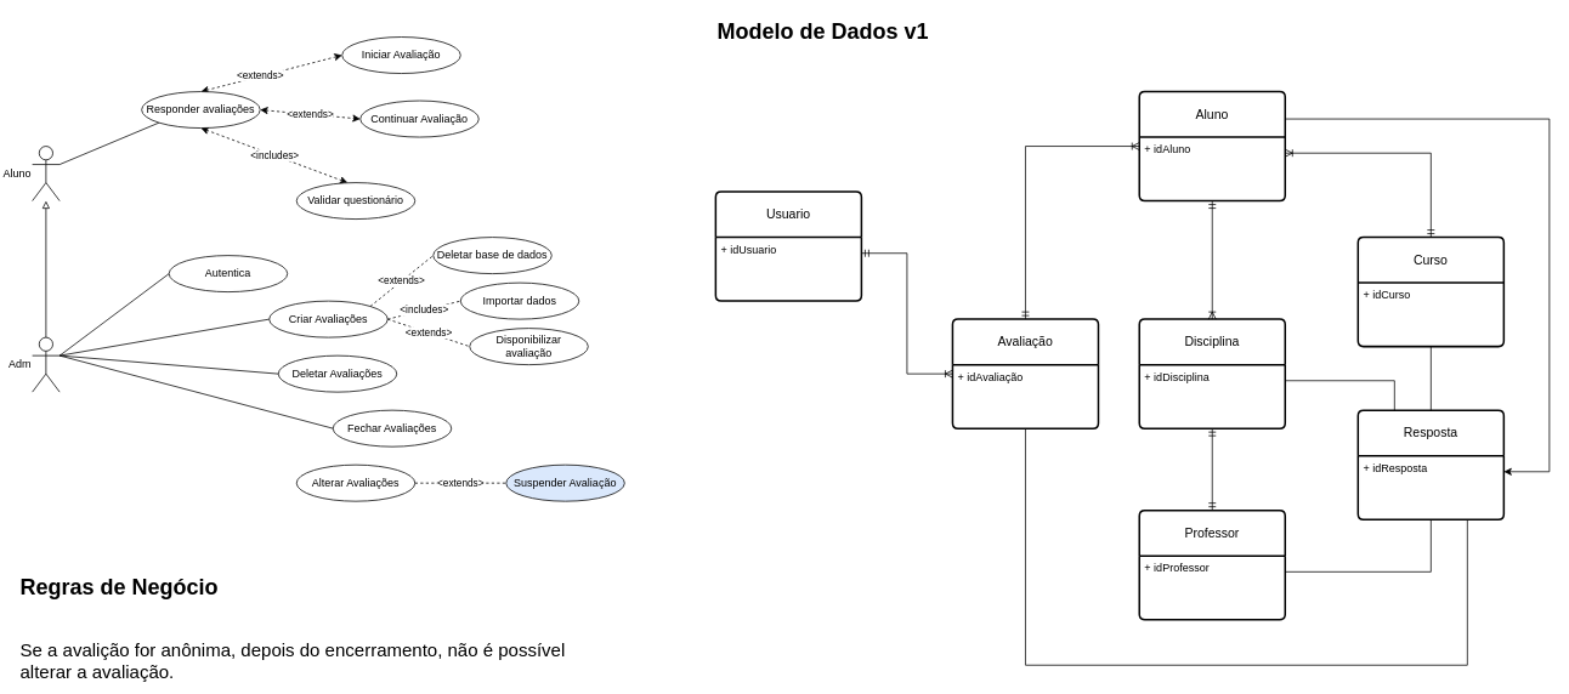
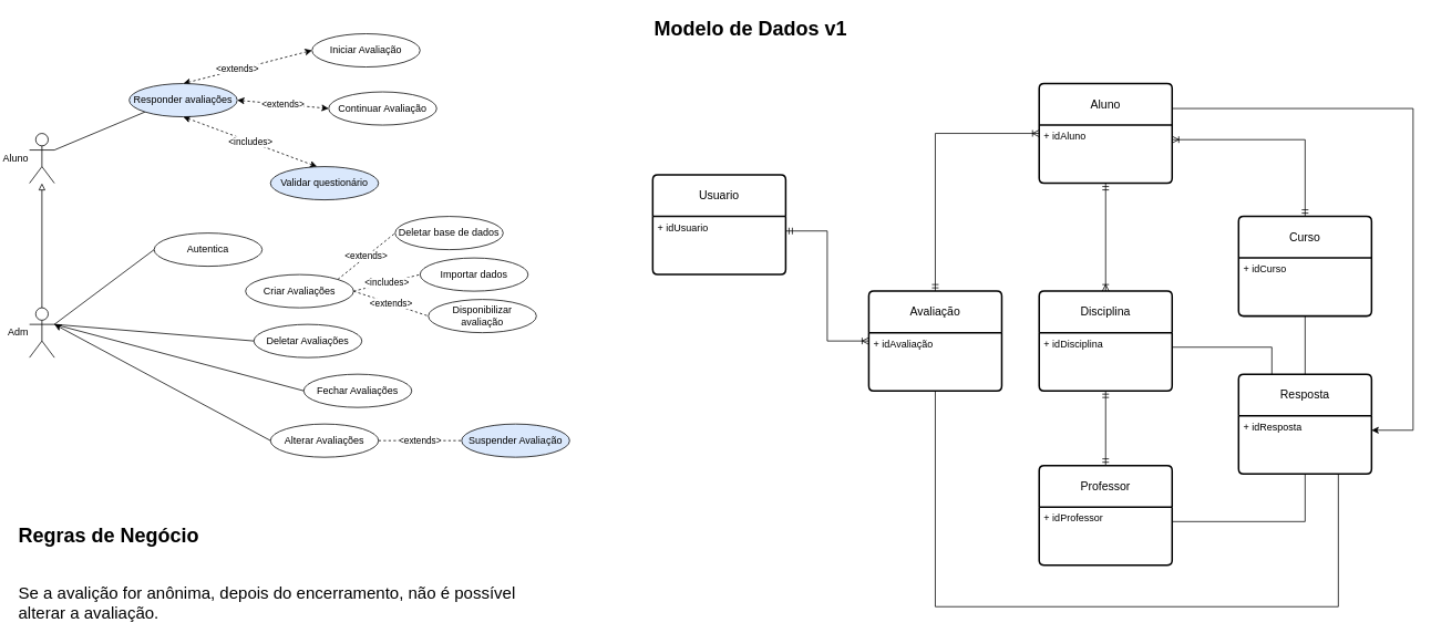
- <mxCell id="8" value="Responder avaliações" style="ellipse;whiteSpace=wrap;html=1;" vertex="1" parent="1"><mxGeometry x="155" y="100" width="130" height="40" as="geometry" /></mxCell>
+ <mxCell id="8" value="Responder avaliações" style="ellipse;whiteSpace=wrap;html=1;fillColor=#dae8fc;" vertex="1" parent="1"><mxGeometry x="155" y="100" width="130" height="40" as="geometry" /></mxCell>
- <mxCell id="9" value="Validar questionário" style="ellipse;whiteSpace=wrap;html=1;" vertex="1" parent="1"><mxGeometry x="325" y="200" width="130" height="40" as="geometry" /></mxCell>
+ <mxCell id="9" value="Validar questionário" style="ellipse;whiteSpace=wrap;html=1;fillColor=#dae8fc;" vertex="1" parent="1"><mxGeometry x="325" y="200" width="130" height="40" as="geometry" /></mxCell>
- <mxCell id="14" style="rounded=0;orthogonalLoop=1;jettySize=auto;html=1;exitX=1;exitY=0.333;exitDx=0;exitDy=0;exitPerimeter=0;entryX=0;entryY=0.5;entryDx=0;entryDy=0;endArrow=none;endFill=0;" edge="1" parent="1" source="17" target="22"><mxGeometry relative="1" as="geometry" /></mxCell>
+ <mxCell id="25" style="rounded=0;orthogonalLoop=1;jettySize=auto;html=1;exitX=0;exitY=0.5;exitDx=0;exitDy=0;entryX=1;entryY=0.333;entryDx=0;entryDy=0;entryPerimeter=0;startArrow=none;startFill=0;" edge="1" parent="1" source="27" target="17"><mxGeometry relative="1" as="geometry" /></mxCell>
